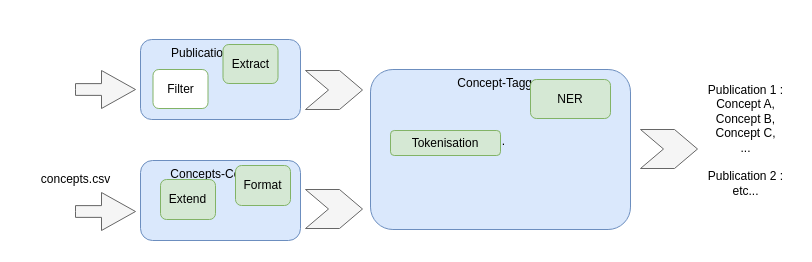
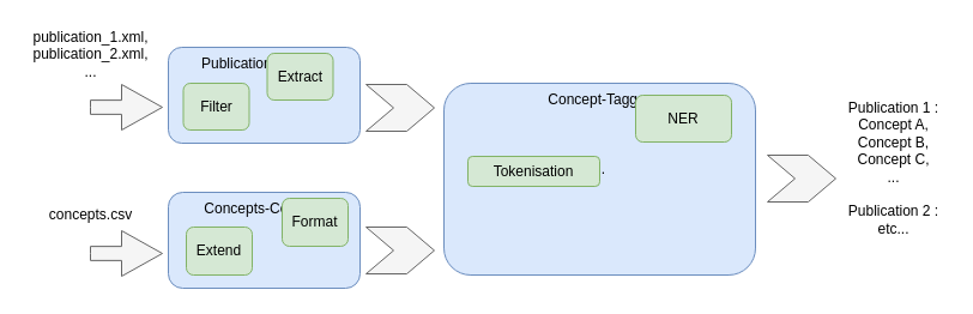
+ <mxCell id="4" value="publication_1.xml, &lt;br&gt;publication_2.xml,&lt;br&gt;..." style="text;html=1;resizable=0;autosize=1;align=center;verticalAlign=middle;points=[];fillColor=none;strokeColor=none;rounded=0;fontFamily=Helvetica;" vertex="1" parent="1"><mxGeometry y="20" width="110" height="50" as="geometry" x="20" /></mxCell>
- <mxCell id="10" value="Publication-Parser" style="rounded=1;whiteSpace=wrap;html=1;fillColor=#dae8fc;strokeColor=#6c8ebf;arcSize=14;verticalAlign=top;" vertex="1" parent="9"><mxGeometry width="160" height="80" as="geometry" /></mxCell>
+ <mxCell id="10" value="Publications-Parser" style="rounded=1;whiteSpace=wrap;html=1;fillColor=#dae8fc;strokeColor=#6c8ebf;arcSize=14;verticalAlign=top;" vertex="1" parent="9"><mxGeometry width="160" height="80" as="geometry" /></mxCell>
- <mxCell id="11" value="Filter" style="rounded=1;whiteSpace=wrap;html=1;fillColor=#ffffff;strokeColor=#82b366;" vertex="1" parent="9"><mxGeometry x="12.5" y="30" width="55" height="39" as="geometry" /></mxCell>
+ <mxCell id="11" value="Filter" style="rounded=1;whiteSpace=wrap;html=1;fillColor=#d5e8d4;strokeColor=#82b366;" vertex="1" parent="9"><mxGeometry x="12.5" y="30" width="55" height="39" as="geometry" /></mxCell>
- <mxCell id="15" value="Extend" style="rounded=1;whiteSpace=wrap;html=1;fillColor=#d5e8d4;strokeColor=#82b366;" vertex="1" parent="13"><mxGeometry x="20" y="19" width="55" height="40" as="geometry" /></mxCell>
+ <mxCell id="15" value="Extend" style="rounded=1;whiteSpace=wrap;html=1;fillColor=#d5e8d4;strokeColor=#82b366;" vertex="1" parent="13"><mxGeometry x="15" y="29" width="55" height="40" as="geometry" /></mxCell>
